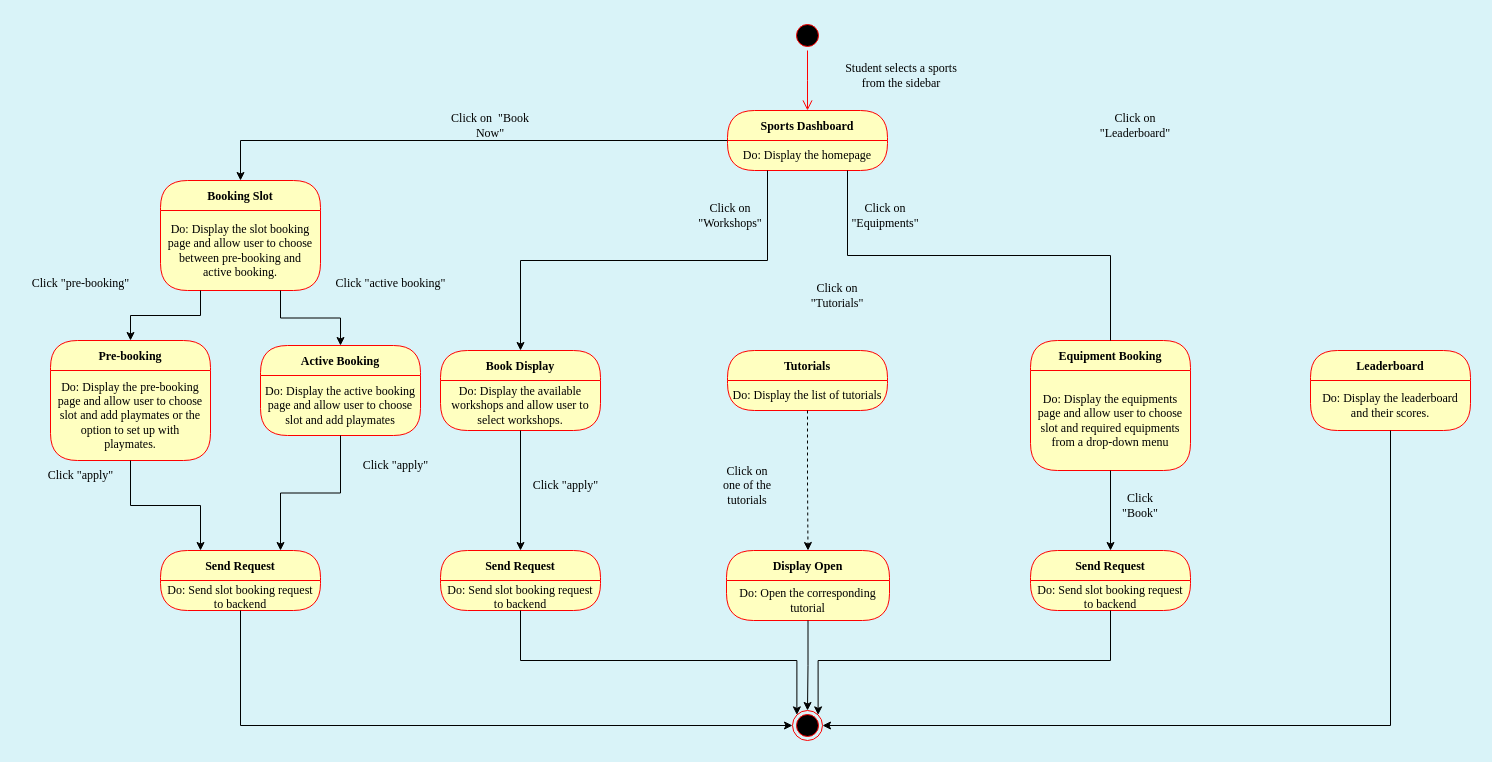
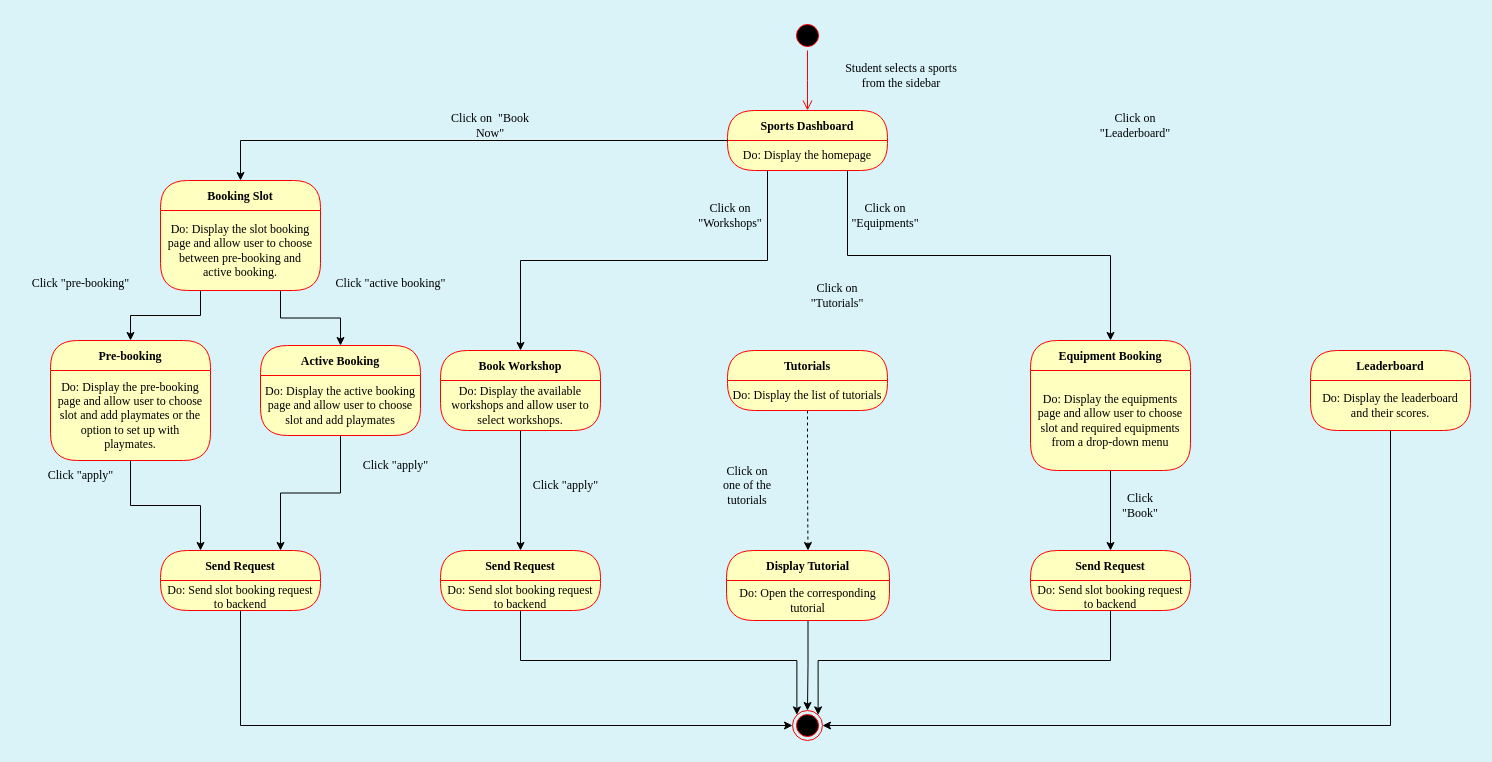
- <mxCell id="19" style="edgeStyle=orthogonalEdgeStyle;rounded=0;orthogonalLoop=1;jettySize=auto;html=1;exitX=0.75;exitY=1;exitDx=0;exitDy=0;entryX=0.5;entryY=0;entryDx=0;entryDy=0;fontFamily=Poppins;fontSource=https%3A%2F%2Ffonts.googleapis.com%2Fcss%3Ffamily%3DPoppins;endArrow=none;" edge="1" parent="1" source="5" target="13"><mxGeometry relative="1" as="geometry" /></mxCell>
+ <mxCell id="19" style="edgeStyle=orthogonalEdgeStyle;rounded=0;orthogonalLoop=1;jettySize=auto;html=1;exitX=0.75;exitY=1;exitDx=0;exitDy=0;entryX=0.5;entryY=0;entryDx=0;entryDy=0;fontFamily=Poppins;fontSource=https%3A%2F%2Ffonts.googleapis.com%2Fcss%3Ffamily%3DPoppins;" edge="1" parent="1" source="5" target="13"><mxGeometry relative="1" as="geometry" /></mxCell>
- <mxCell id="9" value="Book Display" style="swimlane;fontStyle=1;align=center;verticalAlign=middle;childLayout=stackLayout;horizontal=1;startSize=30;horizontalStack=0;resizeParent=0;resizeLast=1;container=0;fontColor=#000000;collapsible=0;rounded=1;arcSize=30;strokeColor=#ff0000;fillColor=#ffffc0;swimlaneFillColor=#ffffc0;dropTarget=0;fontFamily=Poppins;fontSource=https%3A%2F%2Ffonts.googleapis.com%2Fcss%3Ffamily%3DPoppins;" vertex="1" parent="1"><mxGeometry x="440" y="350" width="160" height="80" as="geometry" /></mxCell>
+ <mxCell id="9" value="Book Workshop" style="swimlane;fontStyle=1;align=center;verticalAlign=middle;childLayout=stackLayout;horizontal=1;startSize=30;horizontalStack=0;resizeParent=0;resizeLast=1;container=0;fontColor=#000000;collapsible=0;rounded=1;arcSize=30;strokeColor=#ff0000;fillColor=#ffffc0;swimlaneFillColor=#ffffc0;dropTarget=0;fontFamily=Poppins;fontSource=https%3A%2F%2Ffonts.googleapis.com%2Fcss%3Ffamily%3DPoppins;" vertex="1" parent="1"><mxGeometry x="440" y="350" width="160" height="80" as="geometry" /></mxCell>
- <mxCell id="31" value="Display Open" style="swimlane;fontStyle=1;align=center;verticalAlign=middle;childLayout=stackLayout;horizontal=1;startSize=30;horizontalStack=0;resizeParent=0;resizeLast=1;container=0;fontColor=#000000;collapsible=0;rounded=1;arcSize=30;strokeColor=#ff0000;fillColor=#ffffc0;swimlaneFillColor=#ffffc0;dropTarget=0;fontFamily=Poppins;fontSource=https%3A%2F%2Ffonts.googleapis.com%2Fcss%3Ffamily%3DPoppins;" vertex="1" parent="1"><mxGeometry x="726" y="550" width="163" height="70" as="geometry" /></mxCell>
+ <mxCell id="31" value="Display Tutorial" style="swimlane;fontStyle=1;align=center;verticalAlign=middle;childLayout=stackLayout;horizontal=1;startSize=30;horizontalStack=0;resizeParent=0;resizeLast=1;container=0;fontColor=#000000;collapsible=0;rounded=1;arcSize=30;strokeColor=#ff0000;fillColor=#ffffc0;swimlaneFillColor=#ffffc0;dropTarget=0;fontFamily=Poppins;fontSource=https%3A%2F%2Ffonts.googleapis.com%2Fcss%3Ffamily%3DPoppins;" vertex="1" parent="1"><mxGeometry x="726" y="550" width="163" height="70" as="geometry" /></mxCell>
